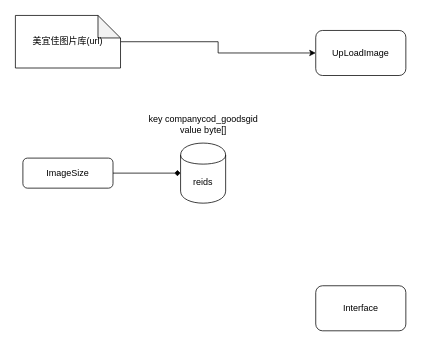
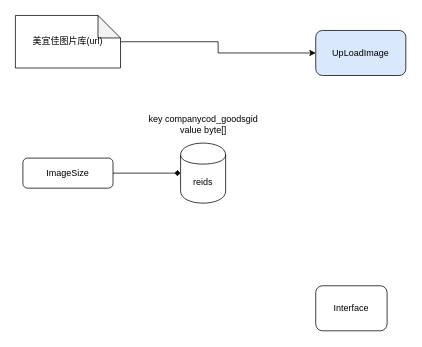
- <mxCell id="8" value="UpLoadImage" style="rounded=1;whiteSpace=wrap;html=1;" vertex="1" parent="1"><mxGeometry x="420" y="40" width="120" height="60" as="geometry" /></mxCell>
+ <mxCell id="8" value="UpLoadImage" style="rounded=1;whiteSpace=wrap;html=1;fillColor=#dae8fc;" vertex="1" parent="1"><mxGeometry x="420" y="40" width="120" height="60" as="geometry" /></mxCell>
- <mxCell id="9" value="Interface" style="rounded=1;whiteSpace=wrap;html=1;" vertex="1" parent="1"><mxGeometry x="420" y="380" width="120" height="60" as="geometry" /></mxCell>
+ <mxCell id="9" value="Interface" style="rounded=1;whiteSpace=wrap;html=1;" vertex="1" parent="1"><mxGeometry x="420" y="380" width="95" height="60" as="geometry" /></mxCell>
